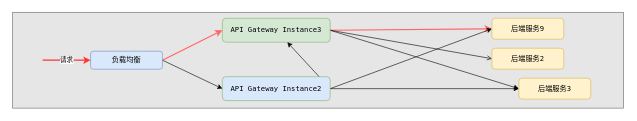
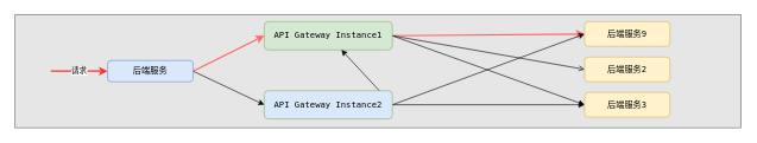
- <mxCell id="6" value="API Gateway Instance3" style="rounded=1;whiteSpace=wrap;html=1;fontFamily=DejaVu Sans Mono;fillColor=#d5e8d4;strokeColor=#82b366;" parent="1" vertex="1"><mxGeometry x="370" y="30" width="180" height="40" as="geometry" /></mxCell>
+ <mxCell id="6" value="API Gateway Instance1" style="rounded=1;whiteSpace=wrap;html=1;fontFamily=DejaVu Sans Mono;fillColor=#d5e8d4;strokeColor=#82b366;" parent="1" vertex="1"><mxGeometry x="370" y="30" width="180" height="40" as="geometry" /></mxCell>
- <mxCell id="16" value="负载均衡" style="rounded=1;whiteSpace=wrap;html=1;fontFamily=DejaVu Sans Mono;fillColor=#dae8fc;strokeColor=#6c8ebf;" parent="1" vertex="1"><mxGeometry x="150" y="85" width="120" height="30" as="geometry" /></mxCell>
+ <mxCell id="16" value="后端服务" style="rounded=1;whiteSpace=wrap;html=1;fontFamily=DejaVu Sans Mono;fillColor=#dae8fc;strokeColor=#6c8ebf;" parent="1" vertex="1"><mxGeometry x="150" y="85" width="120" height="30" as="geometry" /></mxCell>
- <mxCell id="13" value="后端服务3" style="rounded=1;whiteSpace=wrap;html=1;fontFamily=DejaVu Sans Mono;fillColor=#fff2cc;strokeColor=#d6b656;" parent="1" vertex="1"><mxGeometry x="865" y="130" width="120" height="35" as="geometry" /></mxCell>
+ <mxCell id="13" value="后端服务3" style="rounded=1;whiteSpace=wrap;html=1;fontFamily=DejaVu Sans Mono;fillColor=#fff2cc;strokeColor=#d6b656;" parent="1" vertex="1"><mxGeometry x="820" y="130" width="120" height="35" as="geometry" /></mxCell>
